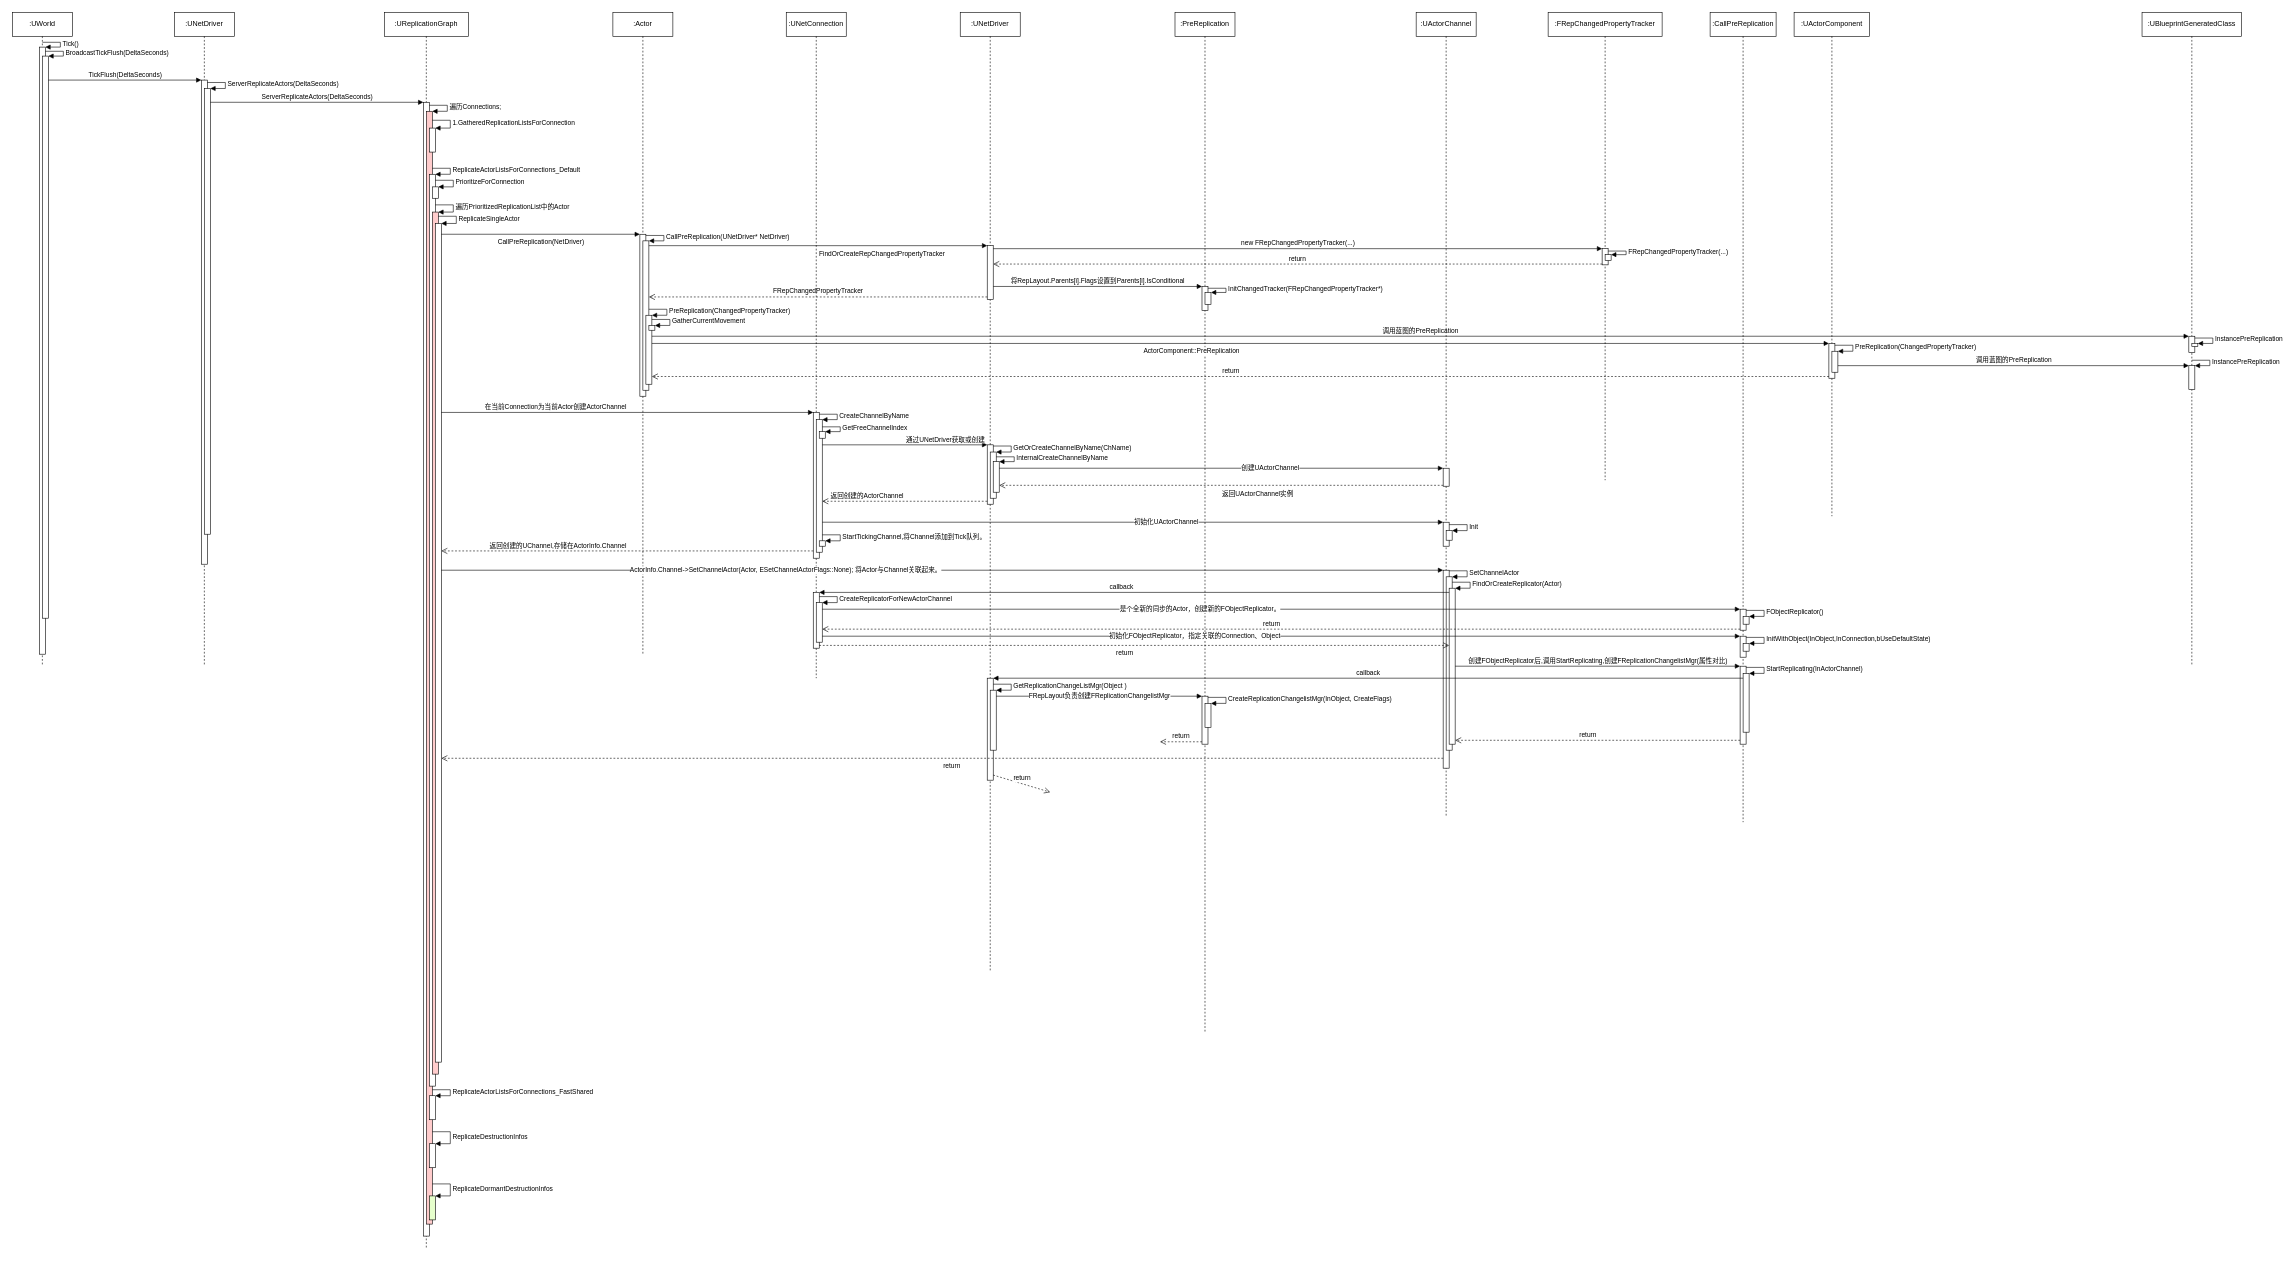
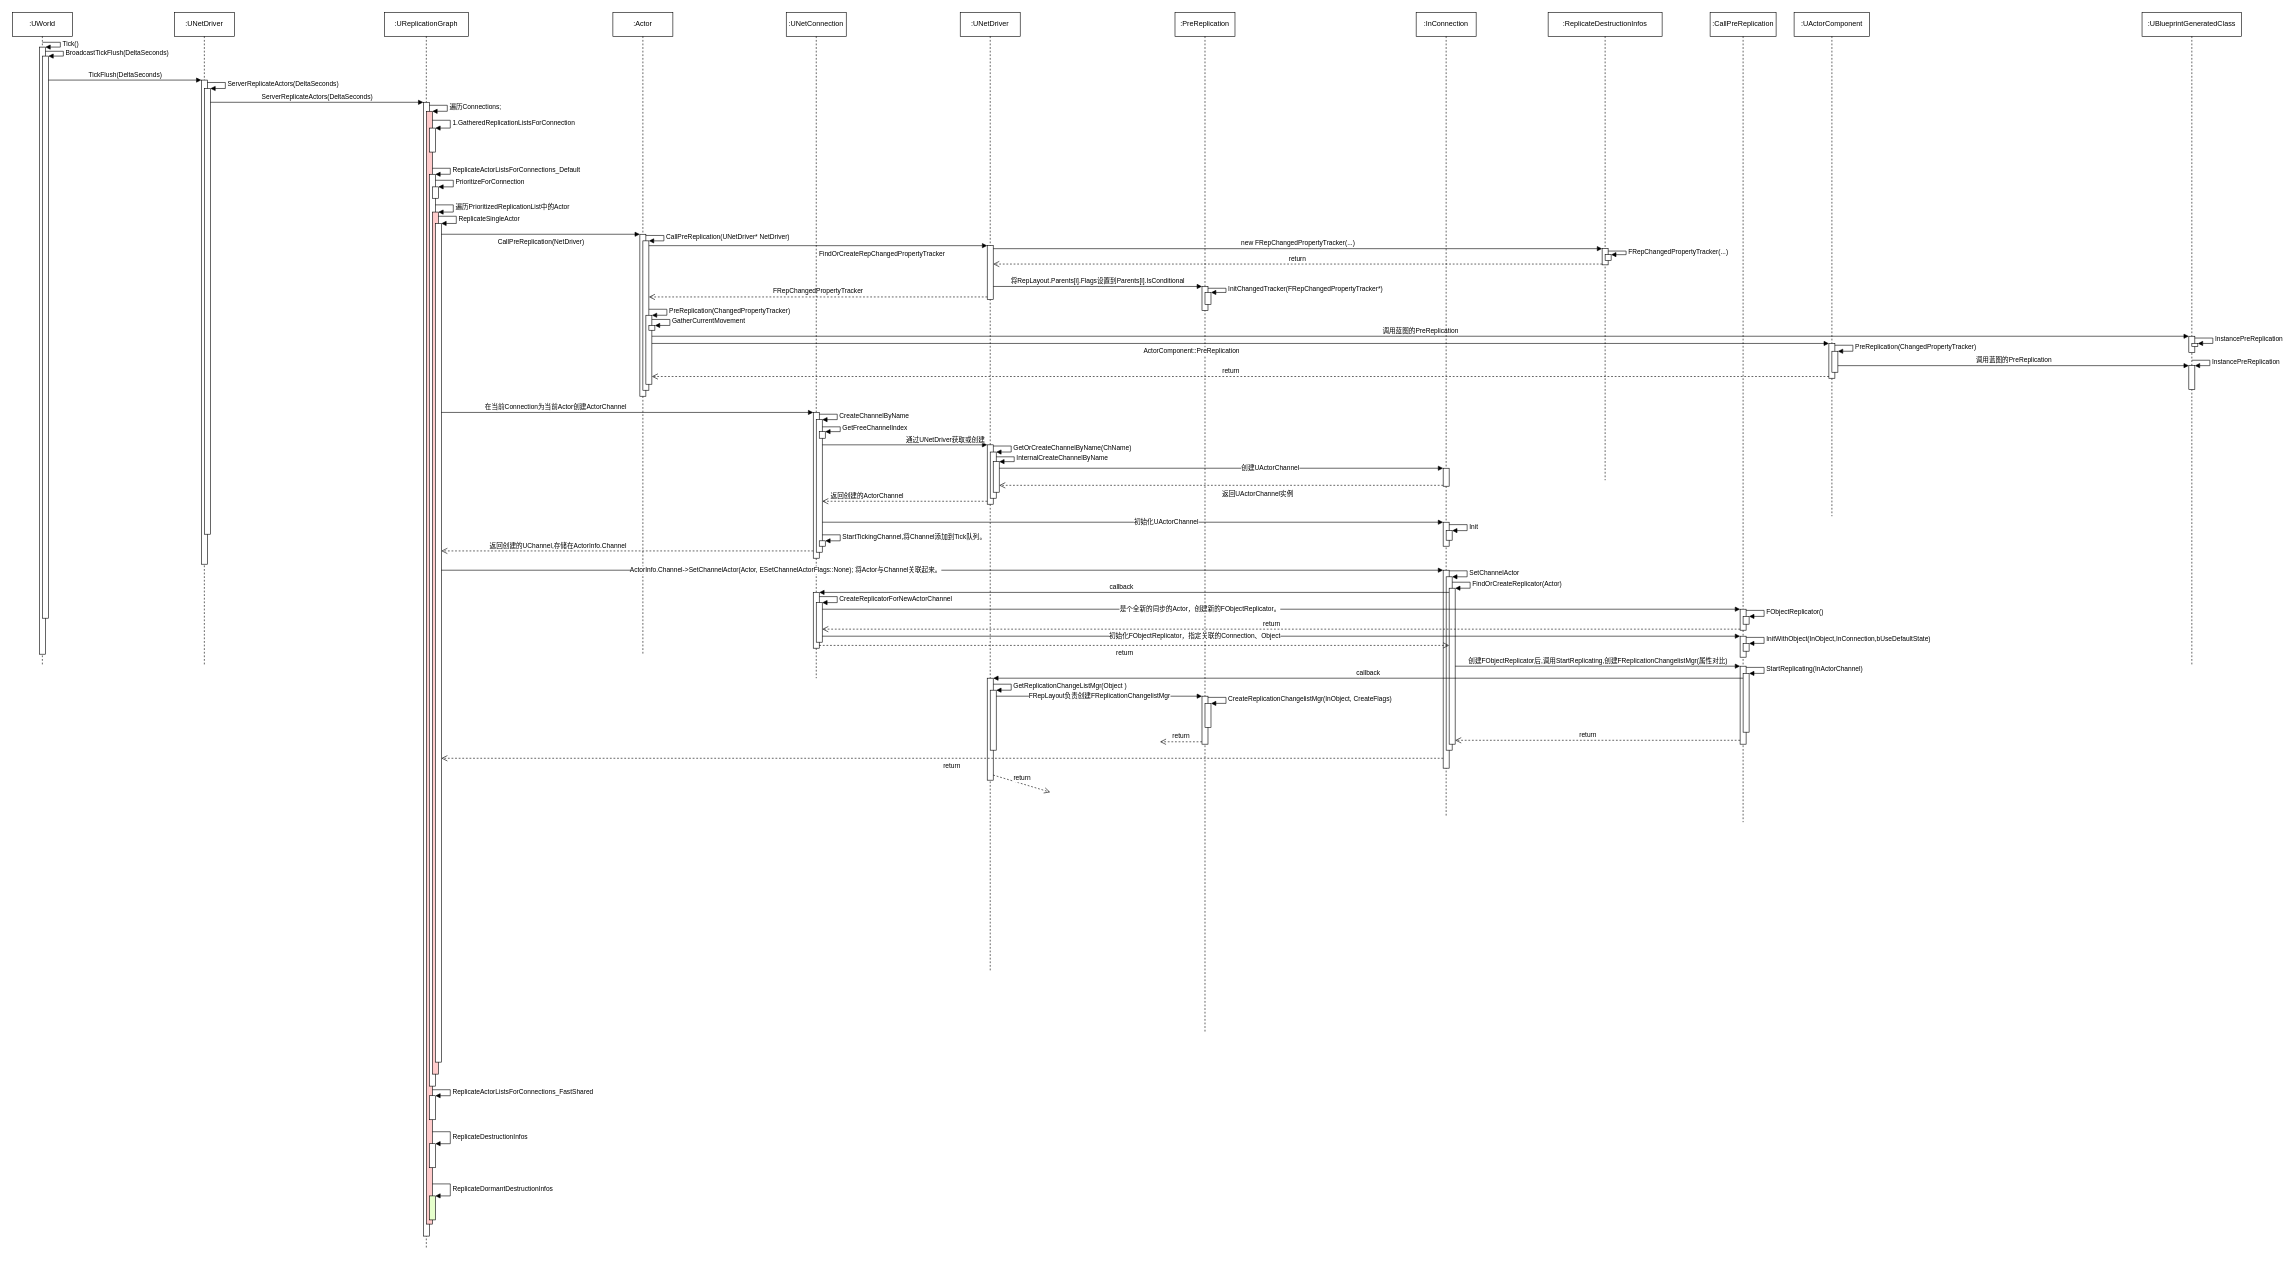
- <mxCell id="98" value=":UActorChannel" style="shape=umlLifeline;perimeter=lifelinePerimeter;whiteSpace=wrap;html=1;container=1;collapsible=0;recursiveResize=0;outlineConnect=0;fillColor=#FFFFFF;gradientColor=#ffffff;" vertex="1" parent="1"><mxGeometry x="2360" y="20" width="100" height="1340" as="geometry" /></mxCell>
+ <mxCell id="98" value=":InConnection" style="shape=umlLifeline;perimeter=lifelinePerimeter;whiteSpace=wrap;html=1;container=1;collapsible=0;recursiveResize=0;outlineConnect=0;fillColor=#FFFFFF;gradientColor=#ffffff;" vertex="1" parent="1"><mxGeometry x="2360" y="20" width="100" height="1340" as="geometry" /></mxCell>
- <mxCell id="55" value=":FRepChangedPropertyTracker" style="shape=umlLifeline;perimeter=lifelinePerimeter;whiteSpace=wrap;html=1;container=1;collapsible=0;recursiveResize=0;outlineConnect=0;fillColor=#FFFFFF;gradientColor=#ffffff;" vertex="1" parent="1"><mxGeometry x="2580" y="20" width="190" height="780" as="geometry" /></mxCell>
+ <mxCell id="55" value=":ReplicateDestructionInfos" style="shape=umlLifeline;perimeter=lifelinePerimeter;whiteSpace=wrap;html=1;container=1;collapsible=0;recursiveResize=0;outlineConnect=0;fillColor=#FFFFFF;gradientColor=#ffffff;" vertex="1" parent="1"><mxGeometry x="2580" y="20" width="190" height="780" as="geometry" /></mxCell>
